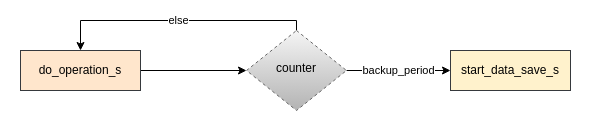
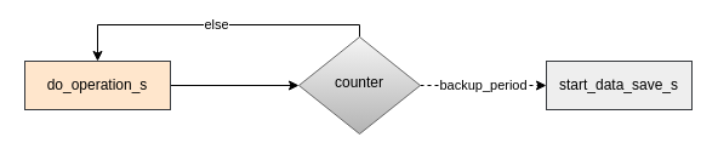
- <mxCell id="6" value="counter" style="rhombus;whiteSpace=wrap;html=1;shadow=0;fontFamily=Helvetica;fontSize=12;align=center;strokeWidth=1;spacing=6;spacingTop=-4;fillColor=#f5f5f5;strokeColor=#666666;gradientColor=#b3b3b3;dashed=1;" vertex="1" parent="1"><mxGeometry x="246" y="30" width="100" height="80" as="geometry" /></mxCell>
+ <mxCell id="6" value="counter" style="rhombus;whiteSpace=wrap;html=1;shadow=0;fontFamily=Helvetica;fontSize=12;align=center;strokeWidth=1;spacing=6;spacingTop=-4;fillColor=#f5f5f5;strokeColor=#666666;gradientColor=#b3b3b3;" vertex="1" parent="1"><mxGeometry x="246" y="30" width="100" height="80" as="geometry" /></mxCell>
- <mxCell id="5" value="backup_period" style="edgeStyle=orthogonalEdgeStyle;rounded=0;orthogonalLoop=1;jettySize=auto;html=1;exitX=1;exitY=0.5;exitDx=0;exitDy=0;entryX=0;entryY=0.5;entryDx=0;entryDy=0;" edge="1" parent="1" source="6" target="7"><mxGeometry relative="1" as="geometry" /></mxCell>
+ <mxCell id="5" value="backup_period" style="edgeStyle=orthogonalEdgeStyle;rounded=0;orthogonalLoop=1;jettySize=auto;html=1;exitX=1;exitY=0.5;exitDx=0;exitDy=0;entryX=0;entryY=0.5;entryDx=0;entryDy=0;dashed=1;" edge="1" parent="1" source="6" target="7"><mxGeometry relative="1" as="geometry" /></mxCell>
- <mxCell id="7" value="start_data_save_s" style="rounded=0;whiteSpace=wrap;html=1;fontSize=12;glass=0;strokeWidth=1;shadow=0;fillColor=#fff2cc;strokeColor=#36393d;" vertex="1" parent="1"><mxGeometry x="450" y="50" width="120" height="40" as="geometry" /></mxCell>
+ <mxCell id="7" value="start_data_save_s" style="rounded=0;whiteSpace=wrap;html=1;fontSize=12;glass=0;strokeWidth=1;shadow=0;fillColor=#eeeeee;strokeColor=#36393d;" vertex="1" parent="1"><mxGeometry x="450" y="50" width="120" height="40" as="geometry" /></mxCell>
